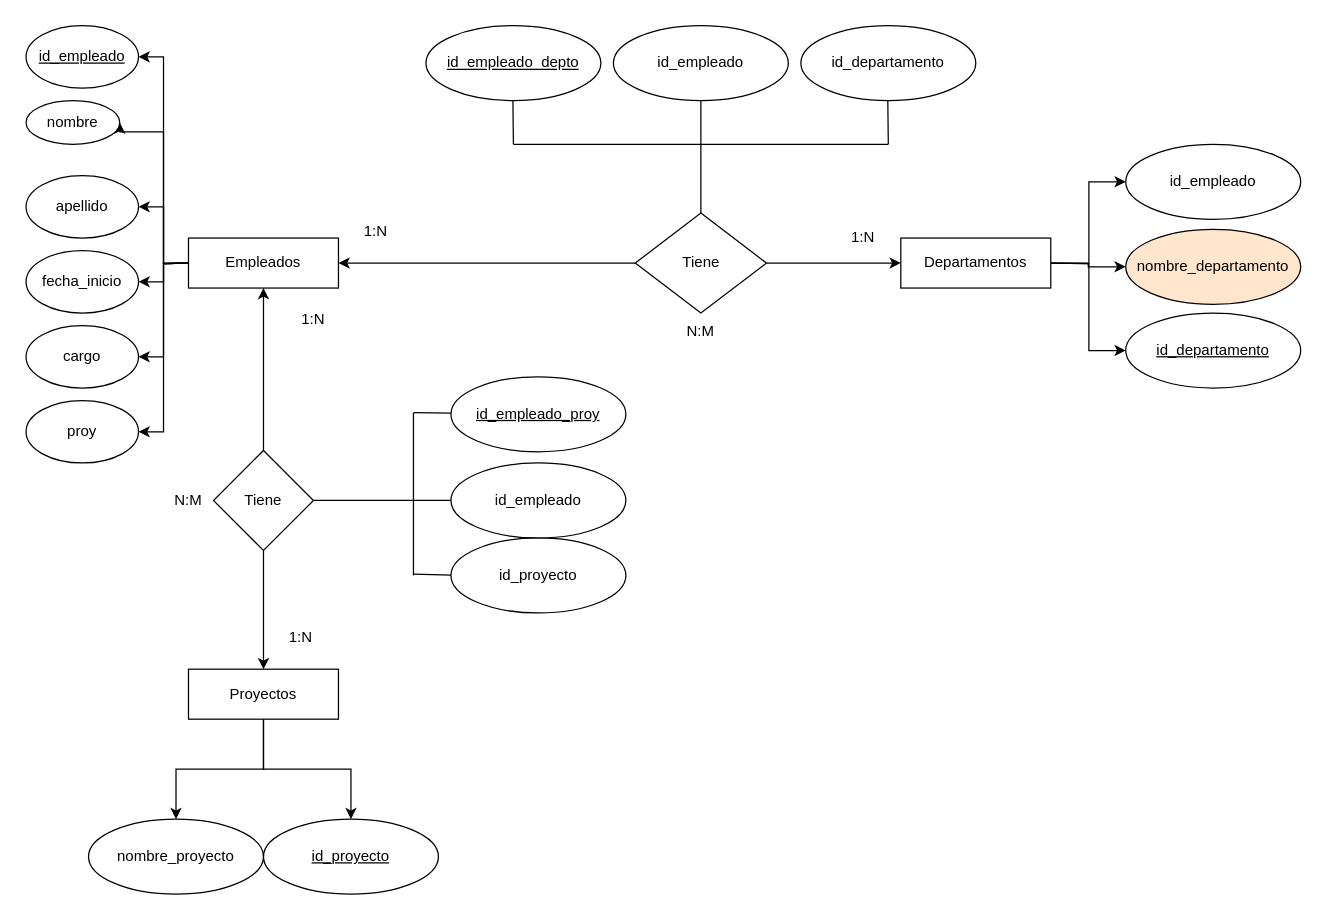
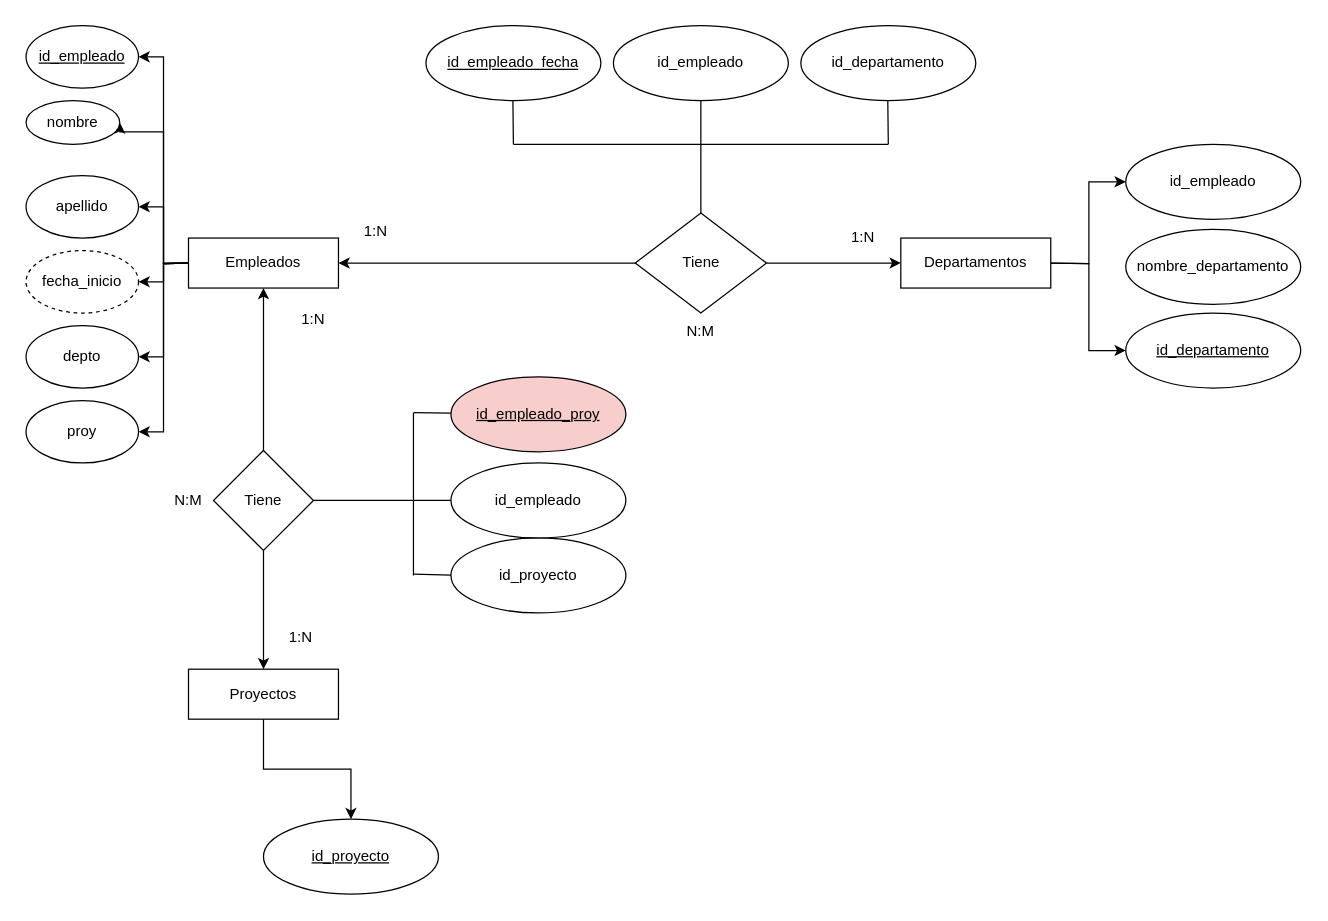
- <mxCell id="44" value="&lt;u&gt;id_empleado_depto&lt;/u&gt;" style="ellipse;whiteSpace=wrap;html=1;" parent="1" vertex="1"><mxGeometry x="340" y="20" width="140" height="60" as="geometry" /></mxCell>
+ <mxCell id="44" value="&lt;u&gt;id_empleado_fecha&lt;/u&gt;" style="ellipse;whiteSpace=wrap;html=1;" parent="1" vertex="1"><mxGeometry x="340" y="20" width="140" height="60" as="geometry" /></mxCell>
- <mxCell id="11" style="edgeStyle=orthogonalEdgeStyle;rounded=0;orthogonalLoop=1;jettySize=auto;html=1;entryX=0;entryY=0.5;entryDx=0;entryDy=0;" edge="1" parent="1" source="12" target="25"><mxGeometry relative="1" as="geometry" /></mxCell>
- <mxCell id="25" value="nombre_departamento" style="ellipse;whiteSpace=wrap;html=1;fillColor=#ffe6cc;" parent="1" vertex="1"><mxGeometry x="900" y="183" width="140" height="60" as="geometry" /></mxCell>
+ <mxCell id="25" value="nombre_departamento" style="ellipse;whiteSpace=wrap;html=1;" parent="1" vertex="1"><mxGeometry x="900" y="183" width="140" height="60" as="geometry" /></mxCell>
- <mxCell id="20" value="fecha_inicio" style="ellipse;whiteSpace=wrap;html=1;" parent="1" vertex="1"><mxGeometry x="20" y="200" width="90" height="50" as="geometry" /></mxCell>
+ <mxCell id="20" value="fecha_inicio" style="ellipse;whiteSpace=wrap;html=1;dashed=1;" parent="1" vertex="1"><mxGeometry x="20" y="200" width="90" height="50" as="geometry" /></mxCell>
- <mxCell id="18" value="cargo" style="ellipse;whiteSpace=wrap;html=1;" parent="1" vertex="1"><mxGeometry x="20" y="260" width="90" height="50" as="geometry" /></mxCell>
+ <mxCell id="18" value="depto" style="ellipse;whiteSpace=wrap;html=1;" parent="1" vertex="1"><mxGeometry x="20" y="260" width="90" height="50" as="geometry" /></mxCell>
- <mxCell id="32" value="&lt;u&gt;id_empleado_proy&lt;/u&gt;" style="ellipse;whiteSpace=wrap;html=1;" parent="1" vertex="1"><mxGeometry x="360" y="301" width="140" height="60" as="geometry" /></mxCell>
+ <mxCell id="32" value="&lt;u&gt;id_empleado_proy&lt;/u&gt;" style="ellipse;whiteSpace=wrap;html=1;fillColor=#f8cecc;" parent="1" vertex="1"><mxGeometry x="360" y="301" width="140" height="60" as="geometry" /></mxCell>
- <mxCell id="13" style="edgeStyle=orthogonalEdgeStyle;rounded=0;orthogonalLoop=1;jettySize=auto;html=1;exitX=0.5;exitY=1;exitDx=0;exitDy=0;" parent="1" source="15" target="26" edge="1"><mxGeometry relative="1" as="geometry" /></mxCell>
- <mxCell id="26" value="nombre_proyecto" style="ellipse;whiteSpace=wrap;html=1;" parent="1" vertex="1"><mxGeometry x="70" y="655" width="140" height="60" as="geometry" /></mxCell>
